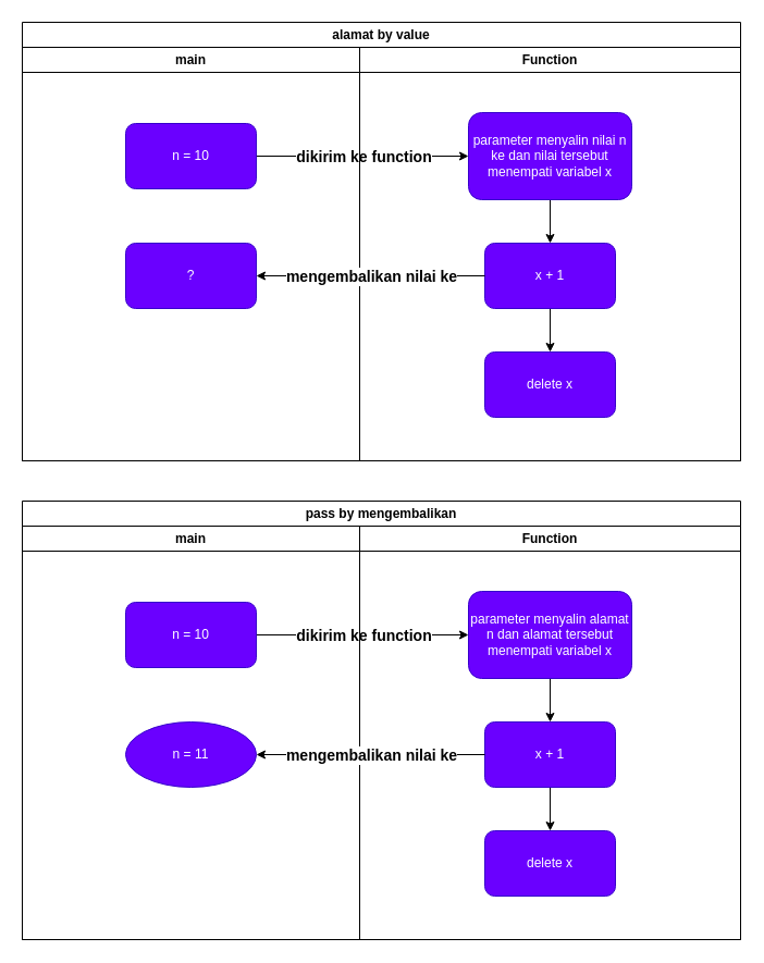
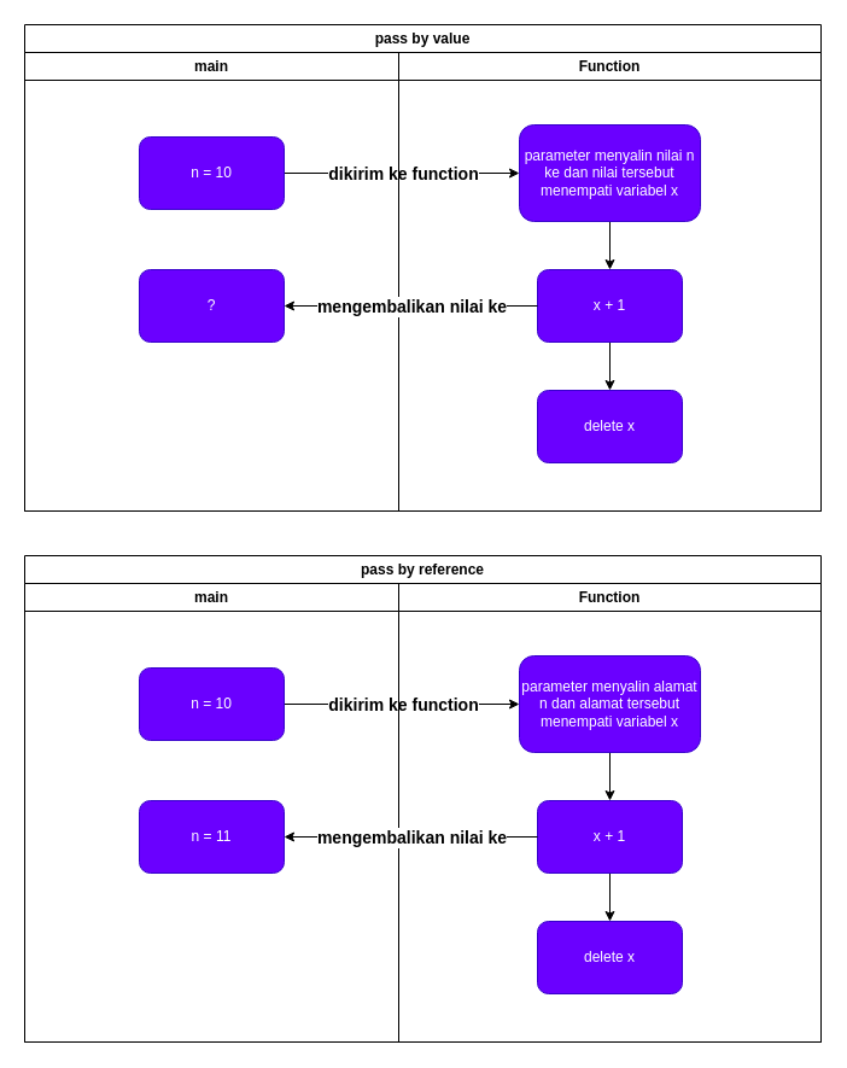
- <mxCell id="28" value="alamat by value" style="swimlane;whiteSpace=wrap;html=1;" vertex="1" parent="1"><mxGeometry x="20" y="20" width="660" height="403" as="geometry" /></mxCell>
+ <mxCell id="28" value="pass by value" style="swimlane;whiteSpace=wrap;html=1;" vertex="1" parent="1"><mxGeometry x="20" y="20" width="660" height="403" as="geometry" /></mxCell>
- <mxCell id="29" value="pass by mengembalikan" style="swimlane;whiteSpace=wrap;html=1;" vertex="1" parent="1"><mxGeometry x="20" y="460" width="660" height="403" as="geometry" /></mxCell>
+ <mxCell id="29" value="pass by reference" style="swimlane;whiteSpace=wrap;html=1;" vertex="1" parent="1"><mxGeometry x="20" y="460" width="660" height="403" as="geometry" /></mxCell>
- <mxCell id="19" value="n = 11" style="ellipse;whiteSpace=wrap;html=1;fillColor=#6a00ff;fontColor=#ffffff;strokeColor=#3700CC;" vertex="1" parent="17"><mxGeometry x="95" y="180" width="120" height="60" as="geometry" /></mxCell>
+ <mxCell id="19" value="n = 11" style="rounded=1;whiteSpace=wrap;html=1;fillColor=#6a00ff;fontColor=#ffffff;strokeColor=#3700CC;" vertex="1" parent="17"><mxGeometry x="95" y="180" width="120" height="60" as="geometry" /></mxCell>
